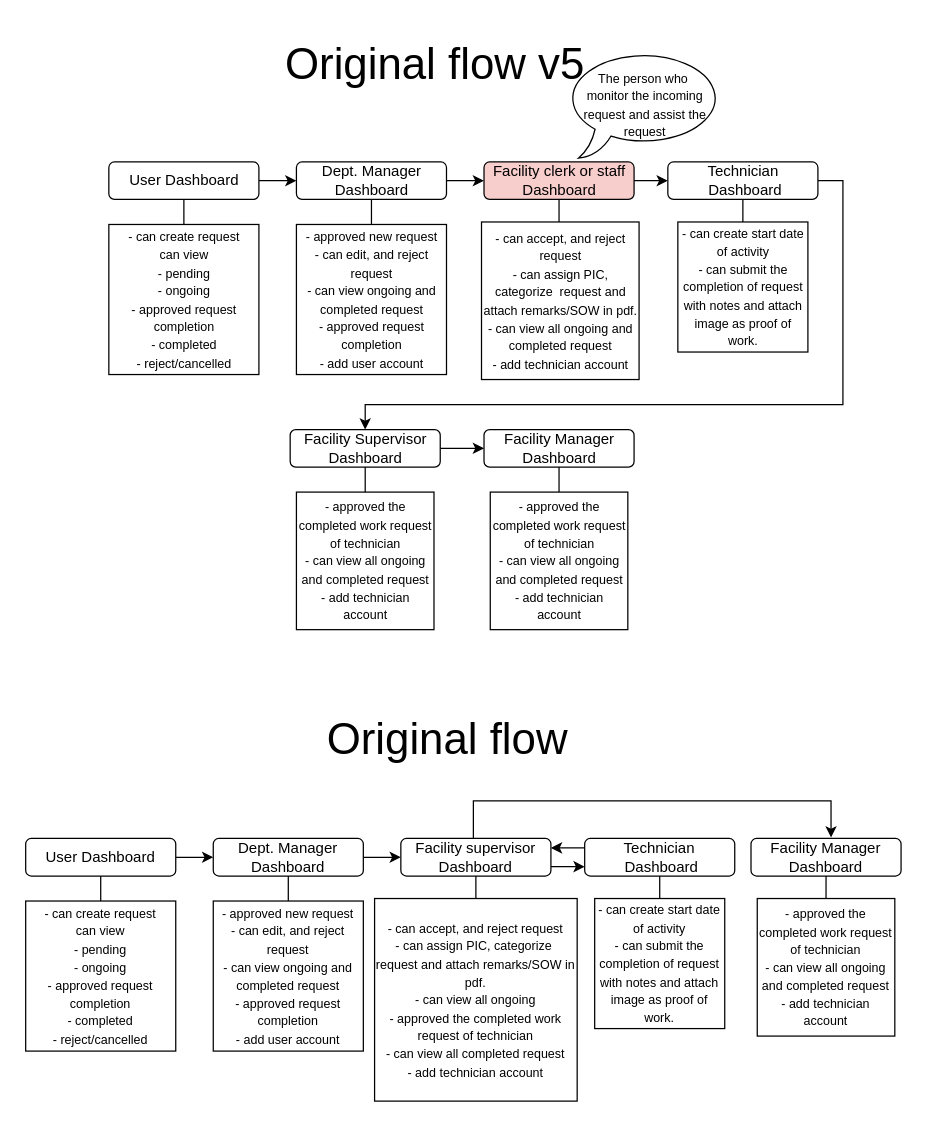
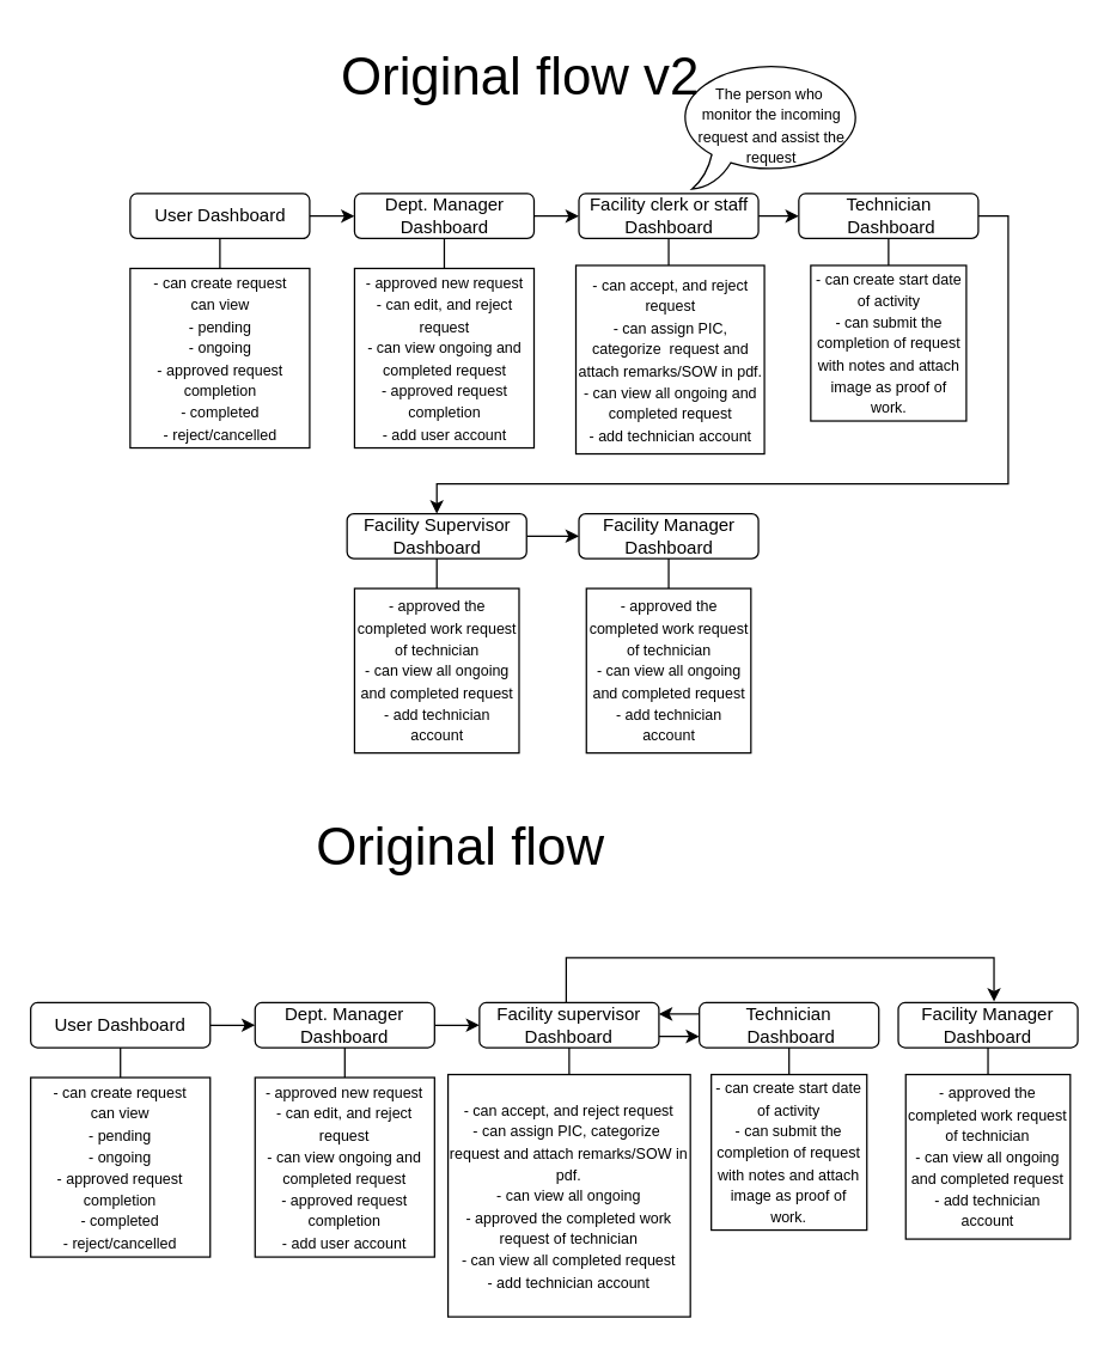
- <mxCell id="47" value="&lt;font style=&quot;font-size: 35px;&quot;&gt;Original flow v5&lt;/font&gt;" style="text;html=1;align=center;verticalAlign=middle;resizable=0;points=[];autosize=1;strokeColor=none;fillColor=none;" vertex="1" parent="1"><mxGeometry x="216.5" y="20" width="260" height="60" as="geometry" /></mxCell>
+ <mxCell id="47" value="&lt;font style=&quot;font-size: 35px;&quot;&gt;Original flow v2&lt;/font&gt;" style="text;html=1;align=center;verticalAlign=middle;resizable=0;points=[];autosize=1;strokeColor=none;fillColor=none;" vertex="1" parent="1"><mxGeometry x="216.5" y="20" width="260" height="60" as="geometry" /></mxCell>
- <mxCell id="11" value="Facility clerk or staff&lt;div&gt;Dashboard&lt;/div&gt;" style="rounded=1;whiteSpace=wrap;html=1;fillColor=#f8cecc;" vertex="1" parent="1"><mxGeometry x="386.5" y="129" width="120" height="30" as="geometry" /></mxCell>
+ <mxCell id="11" value="Facility clerk or staff&lt;div&gt;Dashboard&lt;/div&gt;" style="rounded=1;whiteSpace=wrap;html=1;" vertex="1" parent="1"><mxGeometry x="386.5" y="129" width="120" height="30" as="geometry" /></mxCell>
- <mxCell id="46" value="&lt;font style=&quot;font-size: 35px;&quot;&gt;Original flow&lt;/font&gt;" style="text;html=1;align=center;verticalAlign=middle;resizable=0;points=[];autosize=1;strokeColor=none;fillColor=none;" vertex="1" parent="1"><mxGeometry x="247" y="560" width="220" height="60" as="geometry" /></mxCell>
+ <mxCell id="46" value="&lt;font style=&quot;font-size: 35px;&quot;&gt;Original flow&lt;/font&gt;" style="text;html=1;align=center;verticalAlign=middle;resizable=0;points=[];autosize=1;strokeColor=none;fillColor=none;" vertex="1" parent="1"><mxGeometry x="197" y="535" width="220" height="60" as="geometry" /></mxCell>
